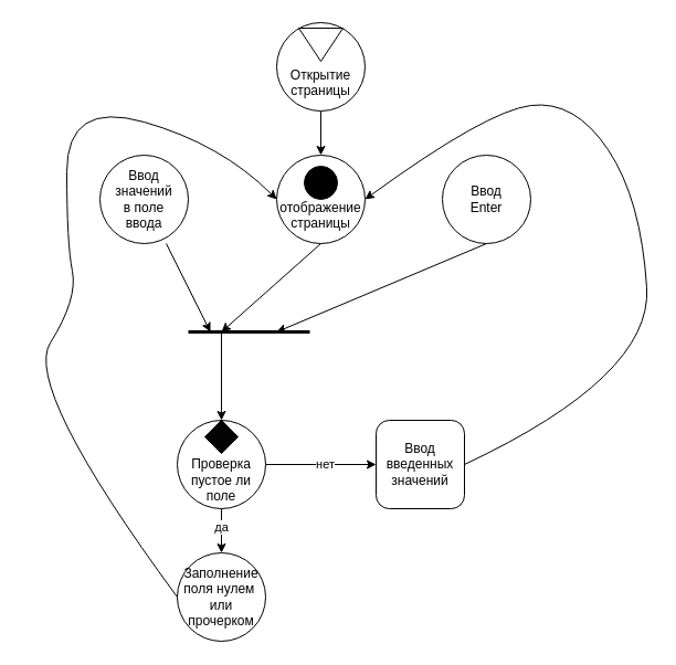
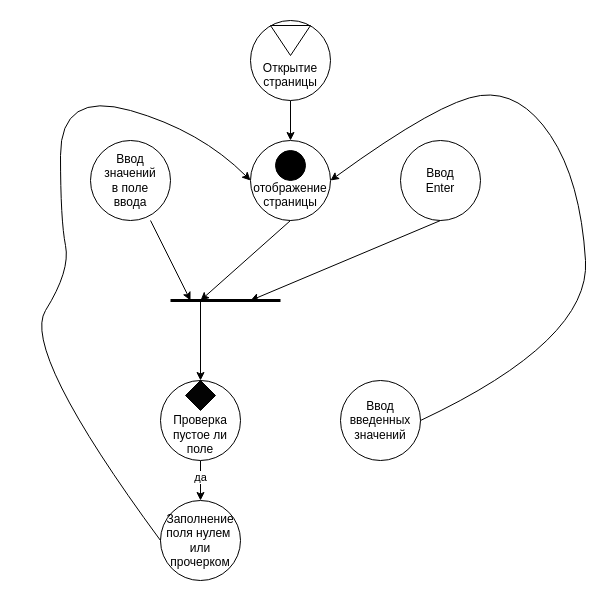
- <mxCell id="13" value="" style="edgeStyle=orthogonalEdgeStyle;rounded=0;orthogonalLoop=1;jettySize=auto;html=1;" edge="1" parent="1" source="15" target="21"><mxGeometry relative="1" as="geometry" /></mxCell>
- <mxCell id="14" value="нет" style="edgeLabel;html=1;align=center;verticalAlign=middle;resizable=0;points=[];" vertex="1" connectable="0" parent="13"><mxGeometry x="0.06" y="1" relative="1" as="geometry"><mxPoint as="offset" /></mxGeometry></mxCell>
- <mxCell id="21" value="Ввод введенных&lt;br&gt;значений" style="whiteSpace=wrap;html=1;aspect=fixed;rounded=1;" vertex="1" parent="1"><mxGeometry x="340" y="380" width="80" height="80" as="geometry" /></mxCell>
+ <mxCell id="21" value="Ввод введенных&lt;br&gt;значений" style="ellipse;whiteSpace=wrap;html=1;aspect=fixed;" vertex="1" parent="1"><mxGeometry x="340" y="380" width="80" height="80" as="geometry" /></mxCell>
